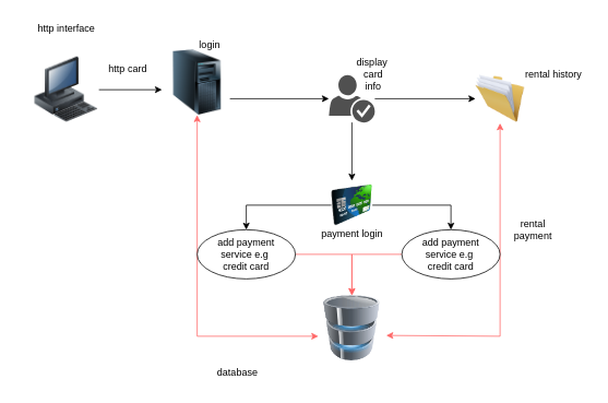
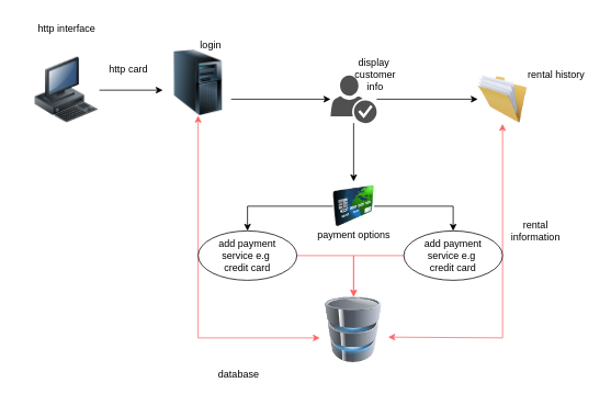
- <mxCell id="24" value="display&amp;nbsp;&lt;br&gt;card&lt;br&gt;info" style="text;html=1;align=center;verticalAlign=middle;resizable=0;points=[];autosize=1;strokeColor=none;fillColor=none;" parent="1" vertex="1"><mxGeometry x="420" y="60" width="70" height="60" as="geometry" /></mxCell>
+ <mxCell id="24" value="display&amp;nbsp;&lt;br&gt;customer&lt;br&gt;info" style="text;html=1;align=center;verticalAlign=middle;resizable=0;points=[];autosize=1;strokeColor=none;fillColor=none;" parent="1" vertex="1"><mxGeometry x="420" y="60" width="70" height="60" as="geometry" /></mxCell>
- <mxCell id="26" value="rental&lt;br&gt;payment" style="text;html=1;align=center;verticalAlign=middle;resizable=0;points=[];autosize=1;strokeColor=none;fillColor=none;" parent="1" vertex="1"><mxGeometry x="610" y="260" width="80" height="40" as="geometry" /></mxCell>
+ <mxCell id="26" value="rental&lt;br&gt;information" style="text;html=1;align=center;verticalAlign=middle;resizable=0;points=[];autosize=1;strokeColor=none;fillColor=none;" parent="1" vertex="1"><mxGeometry x="610" y="260" width="80" height="40" as="geometry" /></mxCell>
- <mxCell id="27" value="payment login" style="text;html=1;align=center;verticalAlign=middle;resizable=0;points=[];autosize=1;strokeColor=none;fillColor=none;" parent="1" vertex="1"><mxGeometry x="374" y="270" width="110" height="30" as="geometry" /></mxCell>
+ <mxCell id="27" value="payment options" style="text;html=1;align=center;verticalAlign=middle;resizable=0;points=[];autosize=1;strokeColor=none;fillColor=none;" parent="1" vertex="1"><mxGeometry x="374" y="270" width="110" height="30" as="geometry" /></mxCell>
